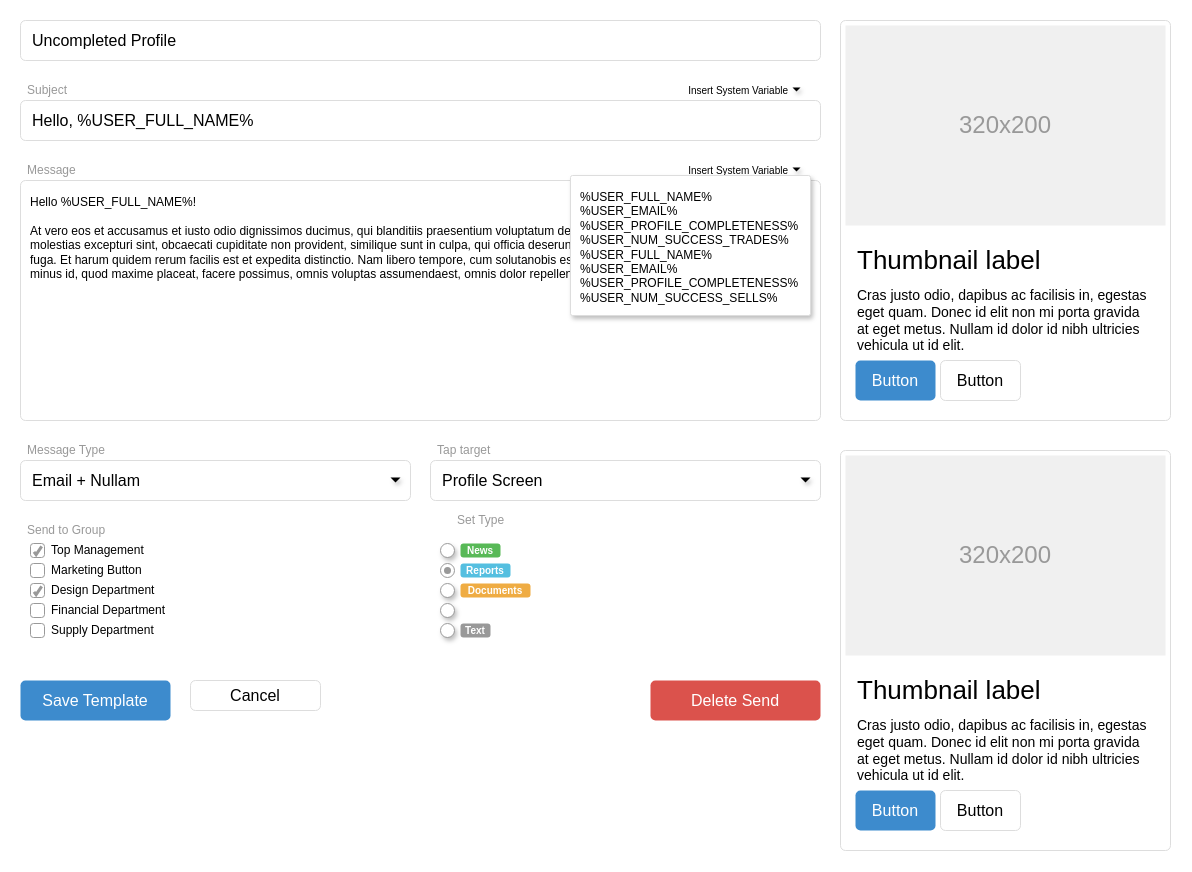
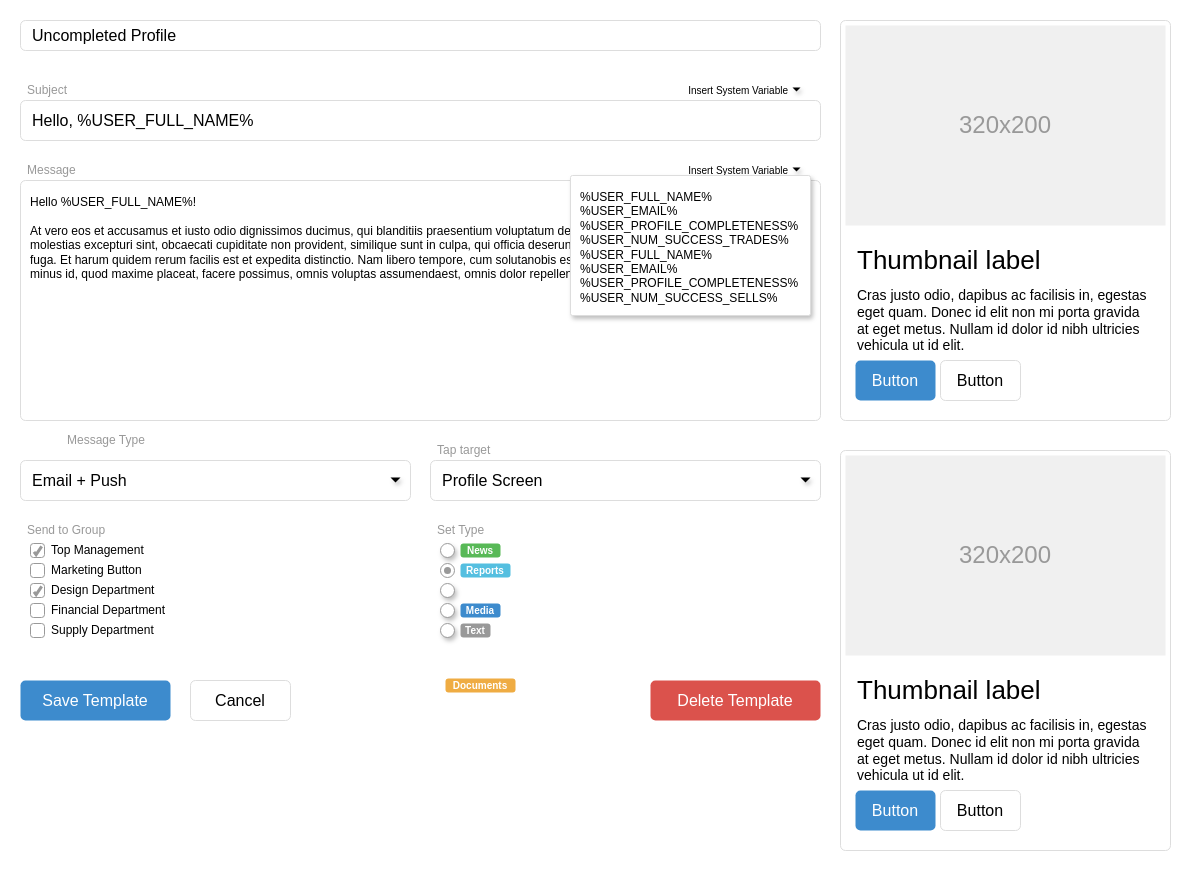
- <mxCell id="8" value="Uncompleted Profile" style="html=1;shadow=0;dashed=0;shape=mxgraph.bootstrap.rrect;rSize=5;strokeColor=#dddddd;;fillColor=#ffffff;align=left;spacingLeft=10;fontSize=16;whiteSpace=wrap;rounded=0;" parent="1" vertex="1"><mxGeometry x="20" y="20" width="800" height="40" as="geometry" /></mxCell>
+ <mxCell id="8" value="Uncompleted Profile" style="html=1;shadow=0;dashed=0;shape=mxgraph.bootstrap.rrect;rSize=5;strokeColor=#dddddd;;fillColor=#ffffff;align=left;spacingLeft=10;fontSize=16;whiteSpace=wrap;rounded=0;" parent="1" vertex="1"><mxGeometry x="20" y="20" width="800" height="30" as="geometry" /></mxCell>
- <mxCell id="18" value="Message Type" style="html=1;shadow=0;dashed=0;shape=mxgraph.bootstrap.rect;strokeColor=none;fillColor=none;fontColor=#999999;align=left;spacingLeft=5;whiteSpace=wrap;rounded=0;" parent="1" vertex="1"><mxGeometry x="20" y="440" width="200" height="20" as="geometry" /></mxCell>
+ <mxCell id="18" value="Message Type" style="html=1;shadow=0;dashed=0;shape=mxgraph.bootstrap.rect;strokeColor=none;fillColor=none;fontColor=#999999;align=left;spacingLeft=5;whiteSpace=wrap;rounded=0;" parent="1" vertex="1"><mxGeometry x="60" y="430" width="200" height="20" as="geometry" /></mxCell>
- <mxCell id="19" value="Email + Nullam" style="html=1;shadow=0;dashed=0;shape=mxgraph.bootstrap.rrect;rSize=5;strokeColor=#dddddd;;fillColor=#ffffff;align=left;spacingLeft=10;fontSize=16;whiteSpace=wrap;rounded=0;" parent="1" vertex="1"><mxGeometry x="20" y="460" width="390" height="40" as="geometry" /></mxCell>
+ <mxCell id="19" value="Email + Push" style="html=1;shadow=0;dashed=0;shape=mxgraph.bootstrap.rrect;rSize=5;strokeColor=#dddddd;;fillColor=#ffffff;align=left;spacingLeft=10;fontSize=16;whiteSpace=wrap;rounded=0;" parent="1" vertex="1"><mxGeometry x="20" y="460" width="390" height="40" as="geometry" /></mxCell>
- <mxCell id="30" value="Set Type" style="html=1;shadow=0;dashed=0;shape=mxgraph.bootstrap.rect;strokeColor=none;fillColor=none;fontColor=#999999;align=left;spacingLeft=5;whiteSpace=wrap;rounded=0;" parent="1" vertex="1"><mxGeometry x="450" y="510" width="200" height="20" as="geometry" /></mxCell>
+ <mxCell id="30" value="Set Type" style="html=1;shadow=0;dashed=0;shape=mxgraph.bootstrap.rect;strokeColor=none;fillColor=none;fontColor=#999999;align=left;spacingLeft=5;whiteSpace=wrap;rounded=0;" parent="1" vertex="1"><mxGeometry x="430" y="520" width="200" height="20" as="geometry" /></mxCell>
- <mxCell id="36" value="Documents" style="html=1;shadow=0;dashed=0;shape=mxgraph.bootstrap.rrect;align=center;rSize=3;strokeColor=none;fillColor=#EFAC43;fontColor=#ffffff;fontStyle=1;fontSize=10;whiteSpace=wrap;rounded=0;" parent="1" vertex="1"><mxGeometry x="460" y="583" width="70" height="14" as="geometry" /></mxCell>
+ <mxCell id="36" value="Documents" style="html=1;shadow=0;dashed=0;shape=mxgraph.bootstrap.rrect;align=center;rSize=3;strokeColor=none;fillColor=#EFAC43;fontColor=#ffffff;fontStyle=1;fontSize=10;whiteSpace=wrap;rounded=0;" parent="1" vertex="1"><mxGeometry x="445" y="678" width="70" height="14" as="geometry" /></mxCell>
+ <mxCell id="38" value="Media" style="html=1;shadow=0;dashed=0;shape=mxgraph.bootstrap.rrect;align=center;rSize=3;strokeColor=none;fillColor=#3D8BCD;fontColor=#ffffff;fontStyle=1;fontSize=10;whiteSpace=wrap;rounded=0;" parent="1" vertex="1"><mxGeometry x="460" y="603" width="40" height="14" as="geometry" /></mxCell>
- <mxCell id="42" value="Cancel" style="html=1;shadow=0;dashed=0;shape=mxgraph.bootstrap.rrect;fillColor=#ffffff;align=center;rSize=5;strokeColor=#dddddd;fontSize=16;whiteSpace=wrap;rounded=0;" parent="1" vertex="1"><mxGeometry x="190" y="680" width="130" height="30" as="geometry" /></mxCell>
+ <mxCell id="42" value="Cancel" style="html=1;shadow=0;dashed=0;shape=mxgraph.bootstrap.rrect;fillColor=#ffffff;align=center;rSize=5;strokeColor=#dddddd;fontSize=16;whiteSpace=wrap;rounded=0;" parent="1" vertex="1"><mxGeometry x="190" y="680" width="100" height="40" as="geometry" /></mxCell>
- <mxCell id="43" value="Delete Send" style="html=1;shadow=0;dashed=0;shape=mxgraph.bootstrap.rrect;align=center;rSize=5;strokeColor=none;fillColor=#DB524C;fontColor=#ffffff;fontSize=16;whiteSpace=wrap;rounded=0;" parent="1" vertex="1"><mxGeometry x="650" y="680" width="170" height="40" as="geometry" /></mxCell>
+ <mxCell id="43" value="Delete Template" style="html=1;shadow=0;dashed=0;shape=mxgraph.bootstrap.rrect;align=center;rSize=5;strokeColor=none;fillColor=#DB524C;fontColor=#ffffff;fontSize=16;whiteSpace=wrap;rounded=0;" parent="1" vertex="1"><mxGeometry x="650" y="680" width="170" height="40" as="geometry" /></mxCell>
